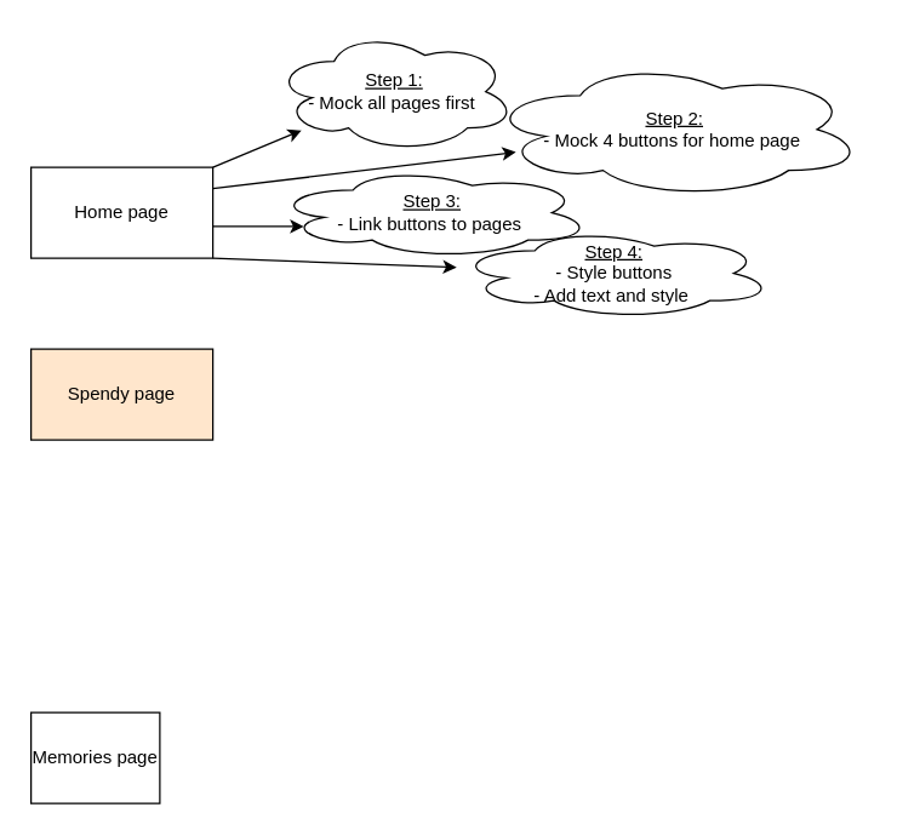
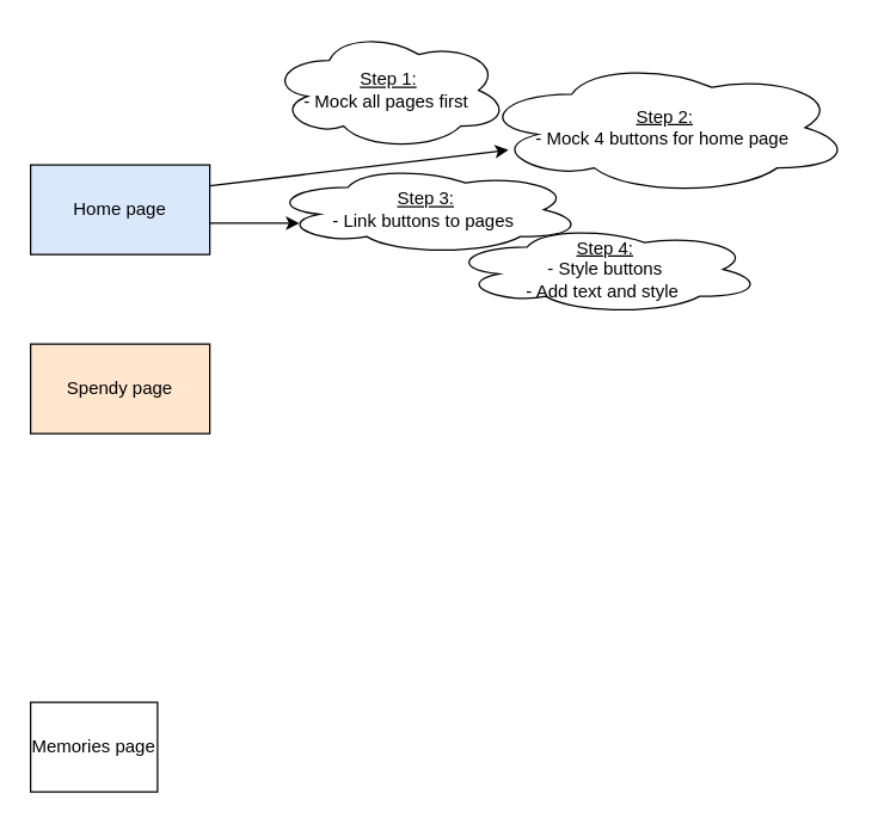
- <mxCell id="5" value="" style="endArrow=classic;html=1;exitX=1;exitY=0;exitDx=0;exitDy=0;" parent="1" source="2" target="6" edge="1"><mxGeometry width="50" height="50" relative="1" as="geometry"><mxPoint x="140" y="120" as="sourcePoint" /><mxPoint x="190" y="50" as="targetPoint" /><Array as="points" /></mxGeometry></mxCell>
- <mxCell id="2" value="Home page" style="rounded=0;whiteSpace=wrap;html=1;" parent="1" vertex="1"><mxGeometry x="20" y="110" width="120" height="60" as="geometry" /></mxCell>
+ <mxCell id="2" value="Home page" style="rounded=0;whiteSpace=wrap;html=1;fillColor=#dae8fc;" parent="1" vertex="1"><mxGeometry x="20" y="110" width="120" height="60" as="geometry" /></mxCell>
- <mxCell id="11" value="" style="endArrow=classic;html=1;exitX=1;exitY=1;exitDx=0;exitDy=0;" parent="1" source="2" target="12" edge="1"><mxGeometry width="50" height="50" relative="1" as="geometry"><mxPoint x="140" y="160.01" as="sourcePoint" /><mxPoint x="180" y="170" as="targetPoint" /><Array as="points" /></mxGeometry></mxCell>
